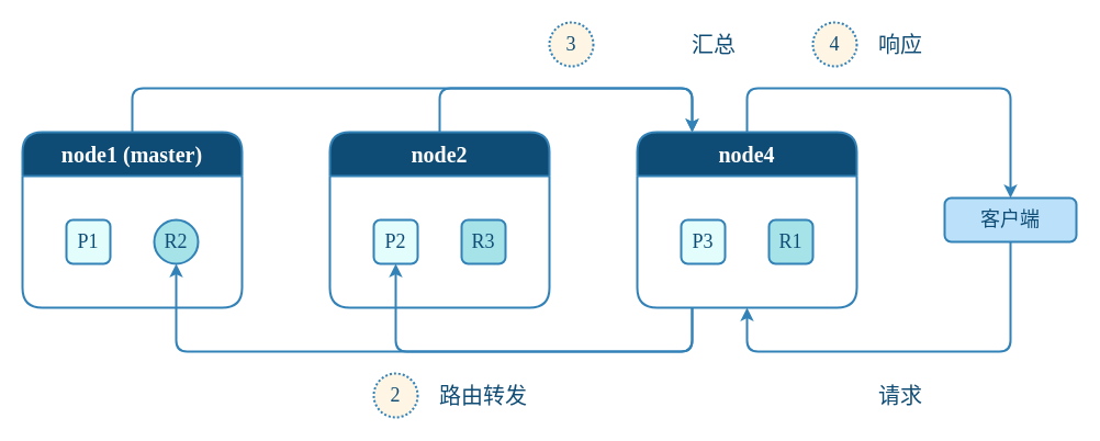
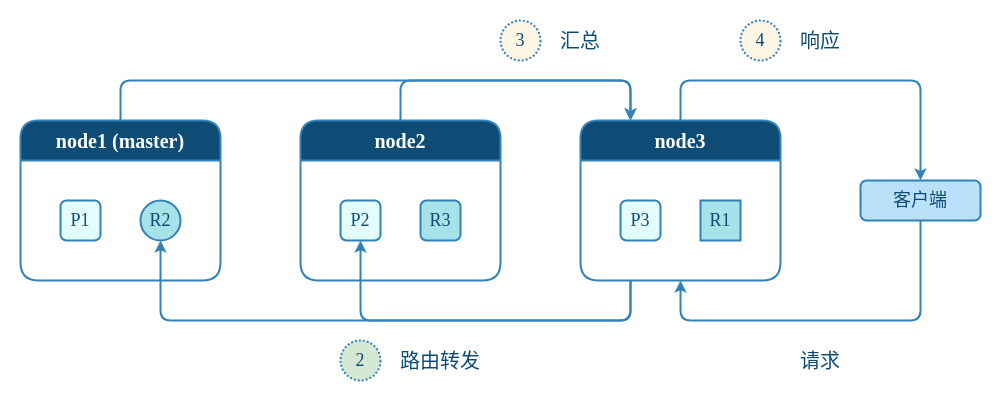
- <mxCell id="20" value="汇总" style="rounded=1;whiteSpace=wrap;html=1;strokeColor=none;fillColor=none;fontFamily=Comic Sans MS;fontStyle=0;container=0;fontColor=#0F4C75;shadow=0;fontSize=20;strokeWidth=2;dashed=1;dashPattern=1 1;align=center;verticalAlign=middle;spacingLeft=0;spacing=0;" parent="1" vertex="1"><mxGeometry x="610" y="20" width="80" height="40" as="geometry" /></mxCell>
+ <mxCell id="20" value="汇总" style="rounded=1;whiteSpace=wrap;html=1;strokeColor=none;fillColor=none;fontFamily=Comic Sans MS;fontStyle=0;container=0;fontColor=#0F4C75;shadow=0;fontSize=20;strokeWidth=2;dashed=1;dashPattern=1 1;align=center;verticalAlign=middle;spacingLeft=0;spacing=0;" parent="1" vertex="1"><mxGeometry x="540" y="20" width="80" height="40" as="geometry" /></mxCell>
- <mxCell id="11" value="node4" style="swimlane;whiteSpace=wrap;html=1;rounded=1;shadow=0;strokeColor=#3282B8;strokeWidth=2;align=center;verticalAlign=middle;fontFamily=Comic Sans MS;fontSize=20;fontColor=#FFFFFF;fillColor=#0F4C75;startSize=40;fontStyle=1;swimlaneFillColor=none;swimlaneLine=1;" parent="1" vertex="1"><mxGeometry x="580" y="120" width="200" height="160" as="geometry" /></mxCell>
+ <mxCell id="11" value="node3" style="swimlane;whiteSpace=wrap;html=1;rounded=1;shadow=0;strokeColor=#3282B8;strokeWidth=2;align=center;verticalAlign=middle;fontFamily=Comic Sans MS;fontSize=20;fontColor=#FFFFFF;fillColor=#0F4C75;startSize=40;fontStyle=1;swimlaneFillColor=none;swimlaneLine=1;" parent="1" vertex="1"><mxGeometry x="580" y="120" width="200" height="160" as="geometry" /></mxCell>
- <mxCell id="13" value="R1" style="rounded=1;whiteSpace=wrap;html=1;shadow=0;strokeColor=#3282B8;strokeWidth=2;align=center;verticalAlign=middle;spacing=20;fontFamily=Comic Sans MS;fontSize=18;fontColor=#0F4C75;fillColor=#A6E3E9;" parent="11" vertex="1"><mxGeometry x="120" y="80" width="40" height="40" as="geometry" /></mxCell>
+ <mxCell id="13" value="R1" style="whiteSpace=wrap;html=1;shadow=0;strokeColor=#3282B8;strokeWidth=2;align=center;verticalAlign=middle;spacing=20;fontFamily=Comic Sans MS;fontSize=18;fontColor=#0F4C75;fillColor=#A6E3E9;rounded=0;" parent="11" vertex="1"><mxGeometry x="120" y="80" width="40" height="40" as="geometry" /></mxCell>
- <mxCell id="16" value="2" style="ellipse;whiteSpace=wrap;html=1;aspect=fixed;rounded=1;shadow=0;dashed=1;dashPattern=1 1;strokeColor=#3282B8;strokeWidth=2;align=center;verticalAlign=middle;spacing=10;fontFamily=Comic Sans MS;fontSize=18;fontColor=#0F4C75;fillColor=#FFF5E4;" parent="1" vertex="1"><mxGeometry x="340" y="340" width="40" height="40" as="geometry" /></mxCell>
+ <mxCell id="16" value="2" style="ellipse;whiteSpace=wrap;html=1;aspect=fixed;rounded=1;shadow=0;dashed=1;dashPattern=1 1;strokeColor=#3282B8;strokeWidth=2;align=center;verticalAlign=middle;spacing=10;fontFamily=Comic Sans MS;fontSize=18;fontColor=#0F4C75;fillColor=#d5e8d4;" parent="1" vertex="1"><mxGeometry x="340" y="340" width="40" height="40" as="geometry" /></mxCell>
